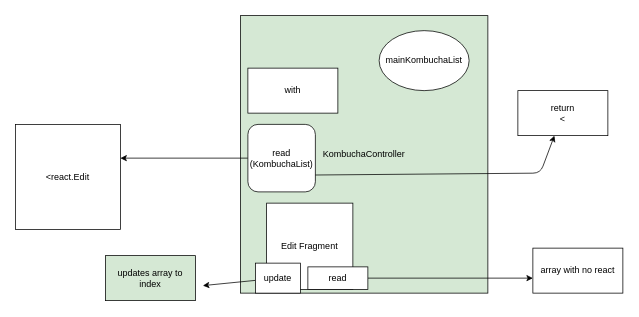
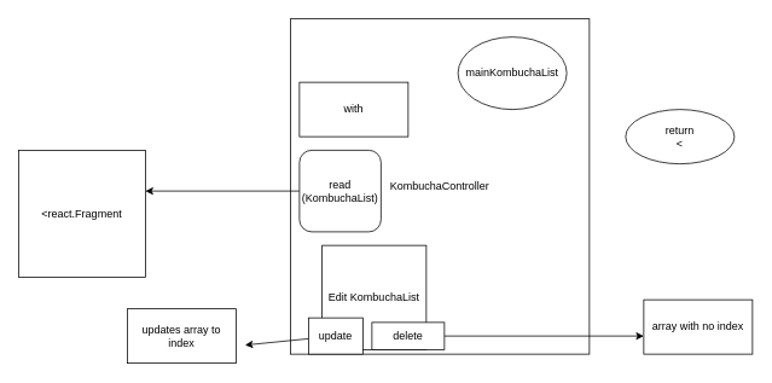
- <mxCell id="8" value="return&lt;br&gt;&amp;lt;" style="rounded=0;whiteSpace=wrap;html=1;" vertex="1" parent="1"><mxGeometry x="690" y="120" width="120" height="60" as="geometry" /></mxCell>
+ <mxCell id="8" value="return&lt;br&gt;&amp;lt;" style="ellipse;whiteSpace=wrap;html=1;" vertex="1" parent="1"><mxGeometry x="690" y="120" width="120" height="60" as="geometry" /></mxCell>
- <mxCell id="2" value="KombuchaController" style="rounded=0;whiteSpace=wrap;html=1;fillColor=#d5e8d4;" vertex="1" parent="1"><mxGeometry x="320" y="20" width="330" height="370" as="geometry" /></mxCell>
+ <mxCell id="2" value="KombuchaController" style="rounded=0;whiteSpace=wrap;html=1;" vertex="1" parent="1"><mxGeometry x="320" y="20" width="330" height="370" as="geometry" /></mxCell>
- <mxCell id="7" style="edgeStyle=none;html=1;exitX=1;exitY=0.75;exitDx=0;exitDy=0;" edge="1" parent="1" source="6" target="8"><mxGeometry relative="1" as="geometry"><mxPoint x="750" y="205" as="targetPoint" /><Array as="points"><mxPoint x="720" y="230" /></Array></mxGeometry></mxCell>
- <mxCell id="9" value="&amp;lt;react.Edit" style="whiteSpace=wrap;html=1;aspect=fixed;" vertex="1" parent="1"><mxGeometry x="20" y="165" width="140" height="140" as="geometry" /></mxCell>
+ <mxCell id="9" value="&amp;lt;react.Fragment" style="whiteSpace=wrap;html=1;aspect=fixed;" vertex="1" parent="1"><mxGeometry x="20" y="165" width="140" height="140" as="geometry" /></mxCell>
- <mxCell id="10" value="Edit Fragment" style="whiteSpace=wrap;html=1;aspect=fixed;" vertex="1" parent="1"><mxGeometry x="355" y="270" width="115" height="115" as="geometry" /></mxCell>
+ <mxCell id="10" value="Edit KombuchaList" style="whiteSpace=wrap;html=1;aspect=fixed;" vertex="1" parent="1"><mxGeometry x="355" y="270" width="115" height="115" as="geometry" /></mxCell>
- <mxCell id="17" value="array with no react" style="rounded=0;whiteSpace=wrap;html=1;" vertex="1" parent="1"><mxGeometry x="710" y="330" width="120" height="60" as="geometry" /></mxCell>
+ <mxCell id="17" value="array with no index" style="rounded=0;whiteSpace=wrap;html=1;" vertex="1" parent="1"><mxGeometry x="710" y="330" width="120" height="60" as="geometry" /></mxCell>
- <mxCell id="13" value="updates array to index" style="rounded=0;whiteSpace=wrap;html=1;fillColor=#d5e8d4;" vertex="1" parent="1"><mxGeometry x="140" y="340" width="120" height="60" as="geometry" /></mxCell>
+ <mxCell id="13" value="updates array to index" style="rounded=0;whiteSpace=wrap;html=1;" vertex="1" parent="1"><mxGeometry x="140" y="340" width="120" height="60" as="geometry" /></mxCell>
- <mxCell id="16" value="read" style="rounded=0;whiteSpace=wrap;html=1;" vertex="1" parent="1"><mxGeometry x="410" y="355" width="80" height="30" as="geometry" /></mxCell>
+ <mxCell id="16" value="delete" style="rounded=0;whiteSpace=wrap;html=1;" vertex="1" parent="1"><mxGeometry x="410" y="355" width="80" height="30" as="geometry" /></mxCell>
